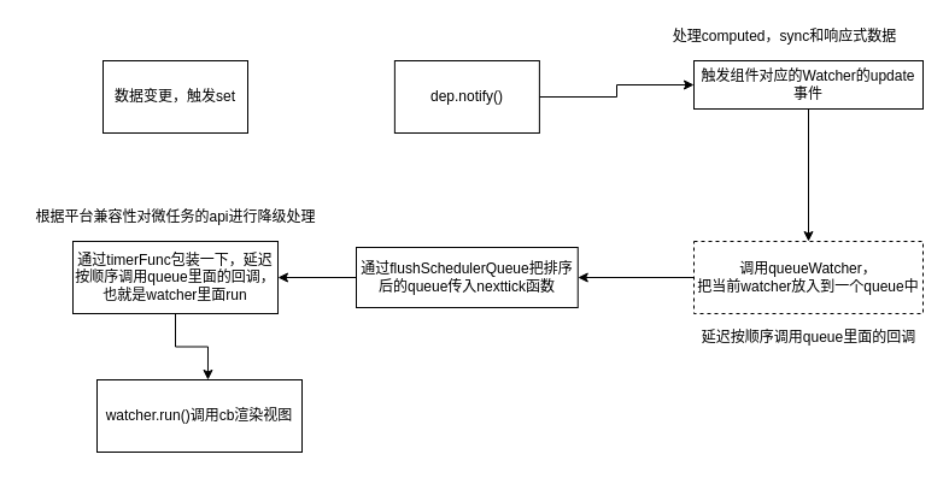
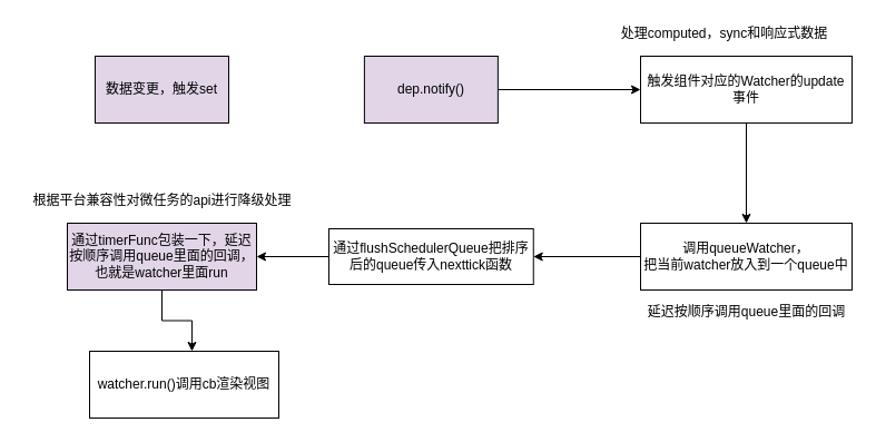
- <mxCell id="6" value="触发组件对应的Watcher的update事件" style="rounded=0;whiteSpace=wrap;html=1;" vertex="1" parent="1"><mxGeometry x="575" y="50" width="190" height="40" as="geometry" /></mxCell>
+ <mxCell id="6" value="触发组件对应的Watcher的update事件" style="rounded=0;whiteSpace=wrap;html=1;" vertex="1" parent="1"><mxGeometry x="575" y="50" width="190" height="60" as="geometry" /></mxCell>
- <mxCell id="2" value="数据变更，触发set" style="rounded=0;whiteSpace=wrap;html=1;" vertex="1" parent="1"><mxGeometry x="85" y="50" width="120" height="60" as="geometry" /></mxCell>
+ <mxCell id="2" value="数据变更，触发set" style="rounded=0;whiteSpace=wrap;html=1;fillColor=#e1d5e7;" vertex="1" parent="1"><mxGeometry x="85" y="50" width="120" height="60" as="geometry" /></mxCell>
- <mxCell id="4" value="dep.notify()" style="rounded=0;whiteSpace=wrap;html=1;" vertex="1" parent="1"><mxGeometry x="326.88" y="50" width="120" height="60" as="geometry" /></mxCell>
+ <mxCell id="4" value="dep.notify()" style="rounded=0;whiteSpace=wrap;html=1;fillColor=#e1d5e7;" vertex="1" parent="1"><mxGeometry x="326.88" y="50" width="120" height="60" as="geometry" /></mxCell>
- <mxCell id="14" value="通过timerFunc包装一下，延迟按顺序调用queue里面的回调，也就是watcher里面run" style="rounded=0;whiteSpace=wrap;html=1;" vertex="1" parent="1"><mxGeometry x="60" y="200" width="170" height="60" as="geometry" /></mxCell>
+ <mxCell id="14" value="通过timerFunc包装一下，延迟按顺序调用queue里面的回调，也就是watcher里面run" style="rounded=0;whiteSpace=wrap;html=1;fillColor=#e1d5e7;" vertex="1" parent="1"><mxGeometry x="60" y="200" width="170" height="60" as="geometry" /></mxCell>
- <mxCell id="9" value="调用queueWatcher，&lt;br&gt;把当前watcher放入到一个queue中" style="rounded=0;whiteSpace=wrap;html=1;dashed=1;" vertex="1" parent="1"><mxGeometry x="575" y="200" width="190" height="60" as="geometry" /></mxCell>
+ <mxCell id="9" value="调用queueWatcher，&lt;br&gt;把当前watcher放入到一个queue中" style="rounded=0;whiteSpace=wrap;html=1;" vertex="1" parent="1"><mxGeometry x="575" y="200" width="190" height="60" as="geometry" /></mxCell>
